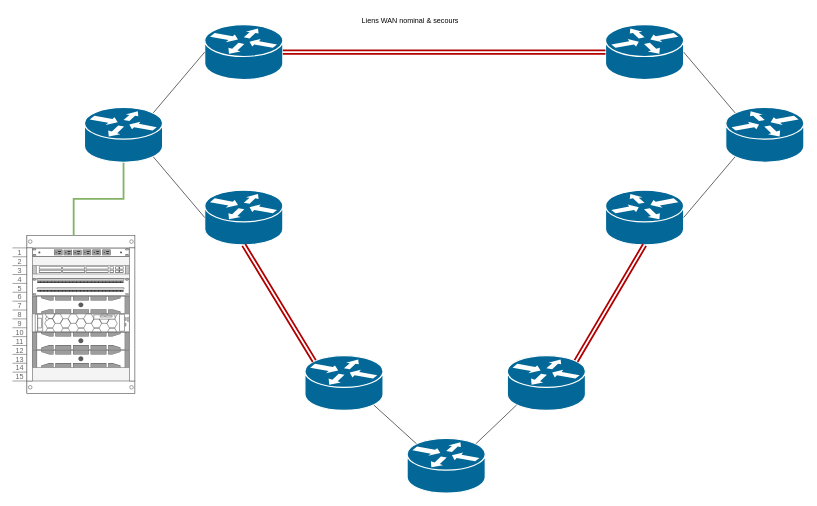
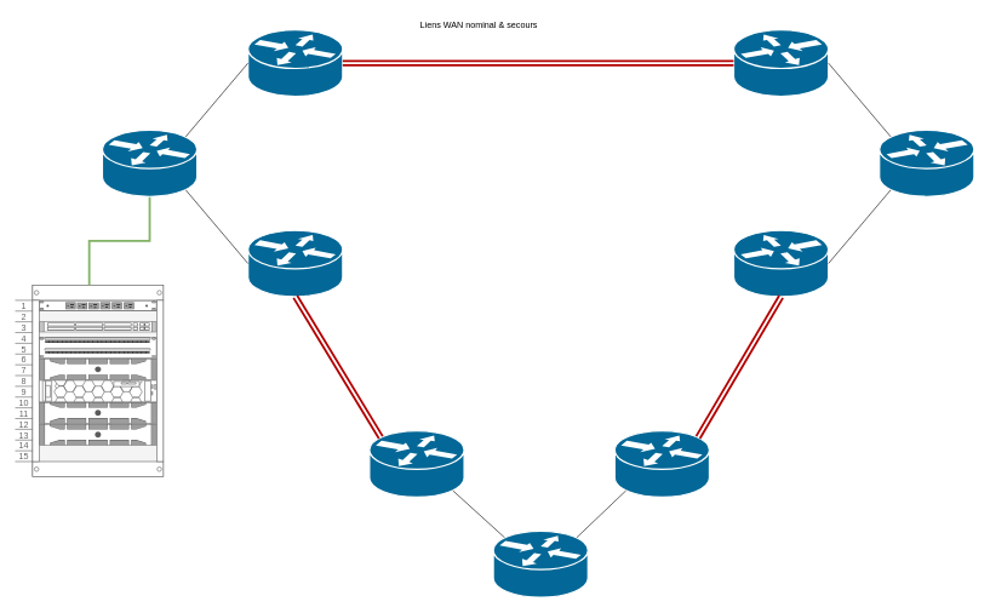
- <mxCell id="29" value="&lt;div&gt;Liens WAN nominal &amp;amp; secours&lt;/div&gt;" style="text;html=1;align=center;verticalAlign=middle;resizable=1;points=[];autosize=1;strokeColor=none;fillColor=none;movable=1;rotatable=1;deletable=1;editable=1;locked=0;connectable=1;container=0;" vertex="1" parent="1"><mxGeometry x="592.925" y="20" width="180" height="30" as="geometry" /></mxCell>
+ <mxCell id="29" value="&lt;div&gt;Liens WAN nominal &amp;amp; secours&lt;/div&gt;" style="text;html=1;align=center;verticalAlign=middle;resizable=1;points=[];autosize=1;strokeColor=none;fillColor=none;movable=1;rotatable=1;deletable=1;editable=1;locked=0;connectable=1;container=0;" vertex="1" parent="1"><mxGeometry x="567.925" y="20" width="180" height="30" as="geometry" /></mxCell>
